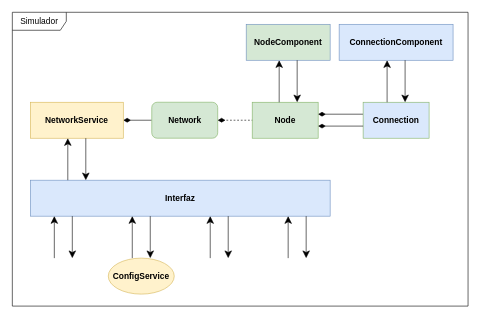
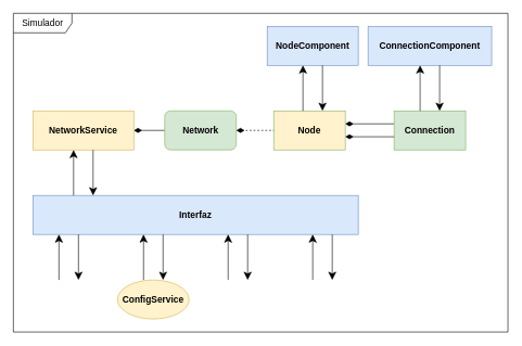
- <mxCell id="11" value="&lt;span style=&quot;font-size: 14px;&quot;&gt;NodeComponent&lt;/span&gt;" style="html=1;whiteSpace=wrap;fontStyle=1;fillColor=#d5e8d4;strokeColor=#6c8ebf;container=0;" parent="1" vertex="1"><mxGeometry x="410" y="40" width="140" height="60" as="geometry" /></mxCell>
+ <mxCell id="11" value="&lt;span style=&quot;font-size: 14px;&quot;&gt;NodeComponent&lt;/span&gt;" style="html=1;whiteSpace=wrap;fontStyle=1;fillColor=#dae8fc;strokeColor=#6c8ebf;container=0;" parent="1" vertex="1"><mxGeometry x="410" y="40" width="140" height="60" as="geometry" /></mxCell>
- <mxCell id="8" value="&lt;span style=&quot;font-size: 14px;&quot;&gt;Node&lt;/span&gt;" style="html=1;whiteSpace=wrap;fontStyle=1;container=0;fillColor=#d5e8d4;strokeColor=#82b366;" parent="1" vertex="1"><mxGeometry x="420" y="170" width="110" height="60" as="geometry" /></mxCell>
+ <mxCell id="8" value="&lt;span style=&quot;font-size: 14px;&quot;&gt;Node&lt;/span&gt;" style="html=1;whiteSpace=wrap;fontStyle=1;container=0;fillColor=#fff2cc;strokeColor=#82b366;" parent="1" vertex="1"><mxGeometry x="420" y="170" width="110" height="60" as="geometry" /></mxCell>
- <mxCell id="10" value="&lt;span style=&quot;font-size: 14px;&quot;&gt;Connection&lt;/span&gt;" style="html=1;whiteSpace=wrap;fontStyle=1;fillColor=#dae8fc;strokeColor=#82b366;container=0;" parent="1" vertex="1"><mxGeometry x="605" y="170" width="110" height="60" as="geometry" /></mxCell>
+ <mxCell id="10" value="&lt;span style=&quot;font-size: 14px;&quot;&gt;Connection&lt;/span&gt;" style="html=1;whiteSpace=wrap;fontStyle=1;fillColor=#d5e8d4;strokeColor=#82b366;container=0;" parent="1" vertex="1"><mxGeometry x="605" y="170" width="110" height="60" as="geometry" /></mxCell>
